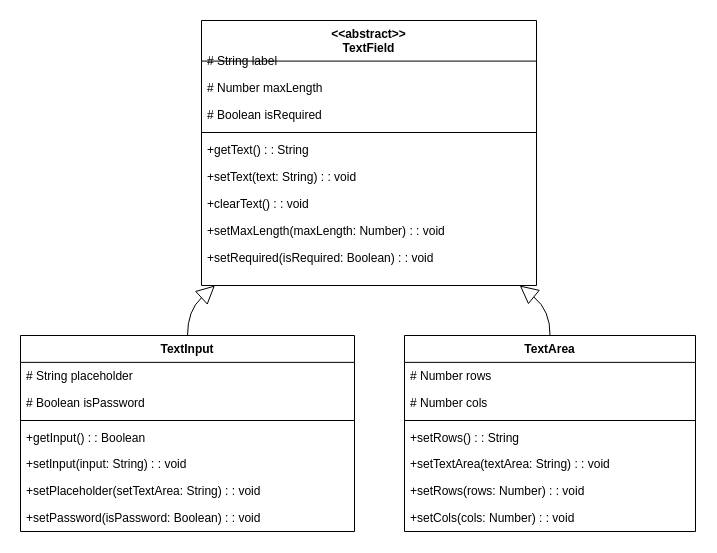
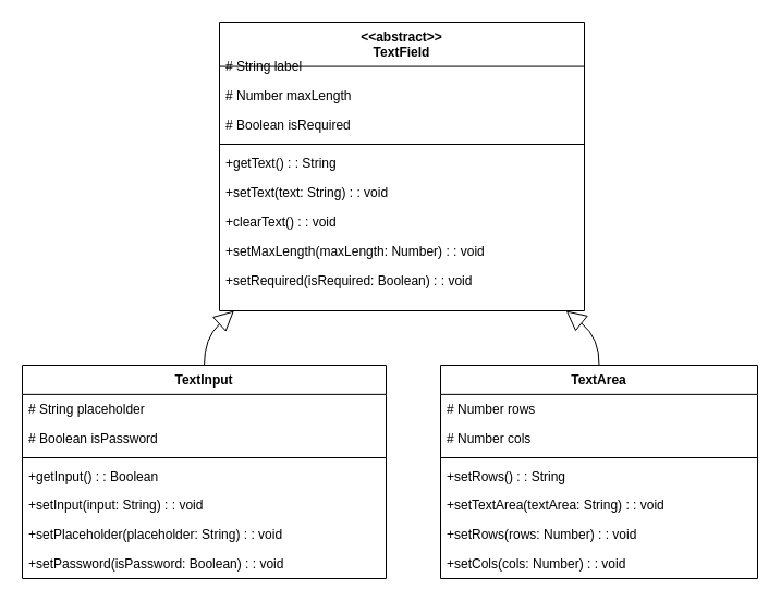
- <mxCell id="18" value="+setPlaceholder(setTextArea: String) : : void" style="text;strokeColor=none;fillColor=none;align=left;verticalAlign=top;spacingLeft=4;spacingRight=4;overflow=hidden;rotatable=0;points=[[0,0.5],[1,0.5]];portConstraint=eastwest;" vertex="1" parent="12"><mxGeometry y="142" width="334" height="27" as="geometry" /></mxCell>
+ <mxCell id="18" value="+setPlaceholder(placeholder: String) : : void" style="text;strokeColor=none;fillColor=none;align=left;verticalAlign=top;spacingLeft=4;spacingRight=4;overflow=hidden;rotatable=0;points=[[0,0.5],[1,0.5]];portConstraint=eastwest;" vertex="1" parent="12"><mxGeometry y="142" width="334" height="27" as="geometry" /></mxCell>
